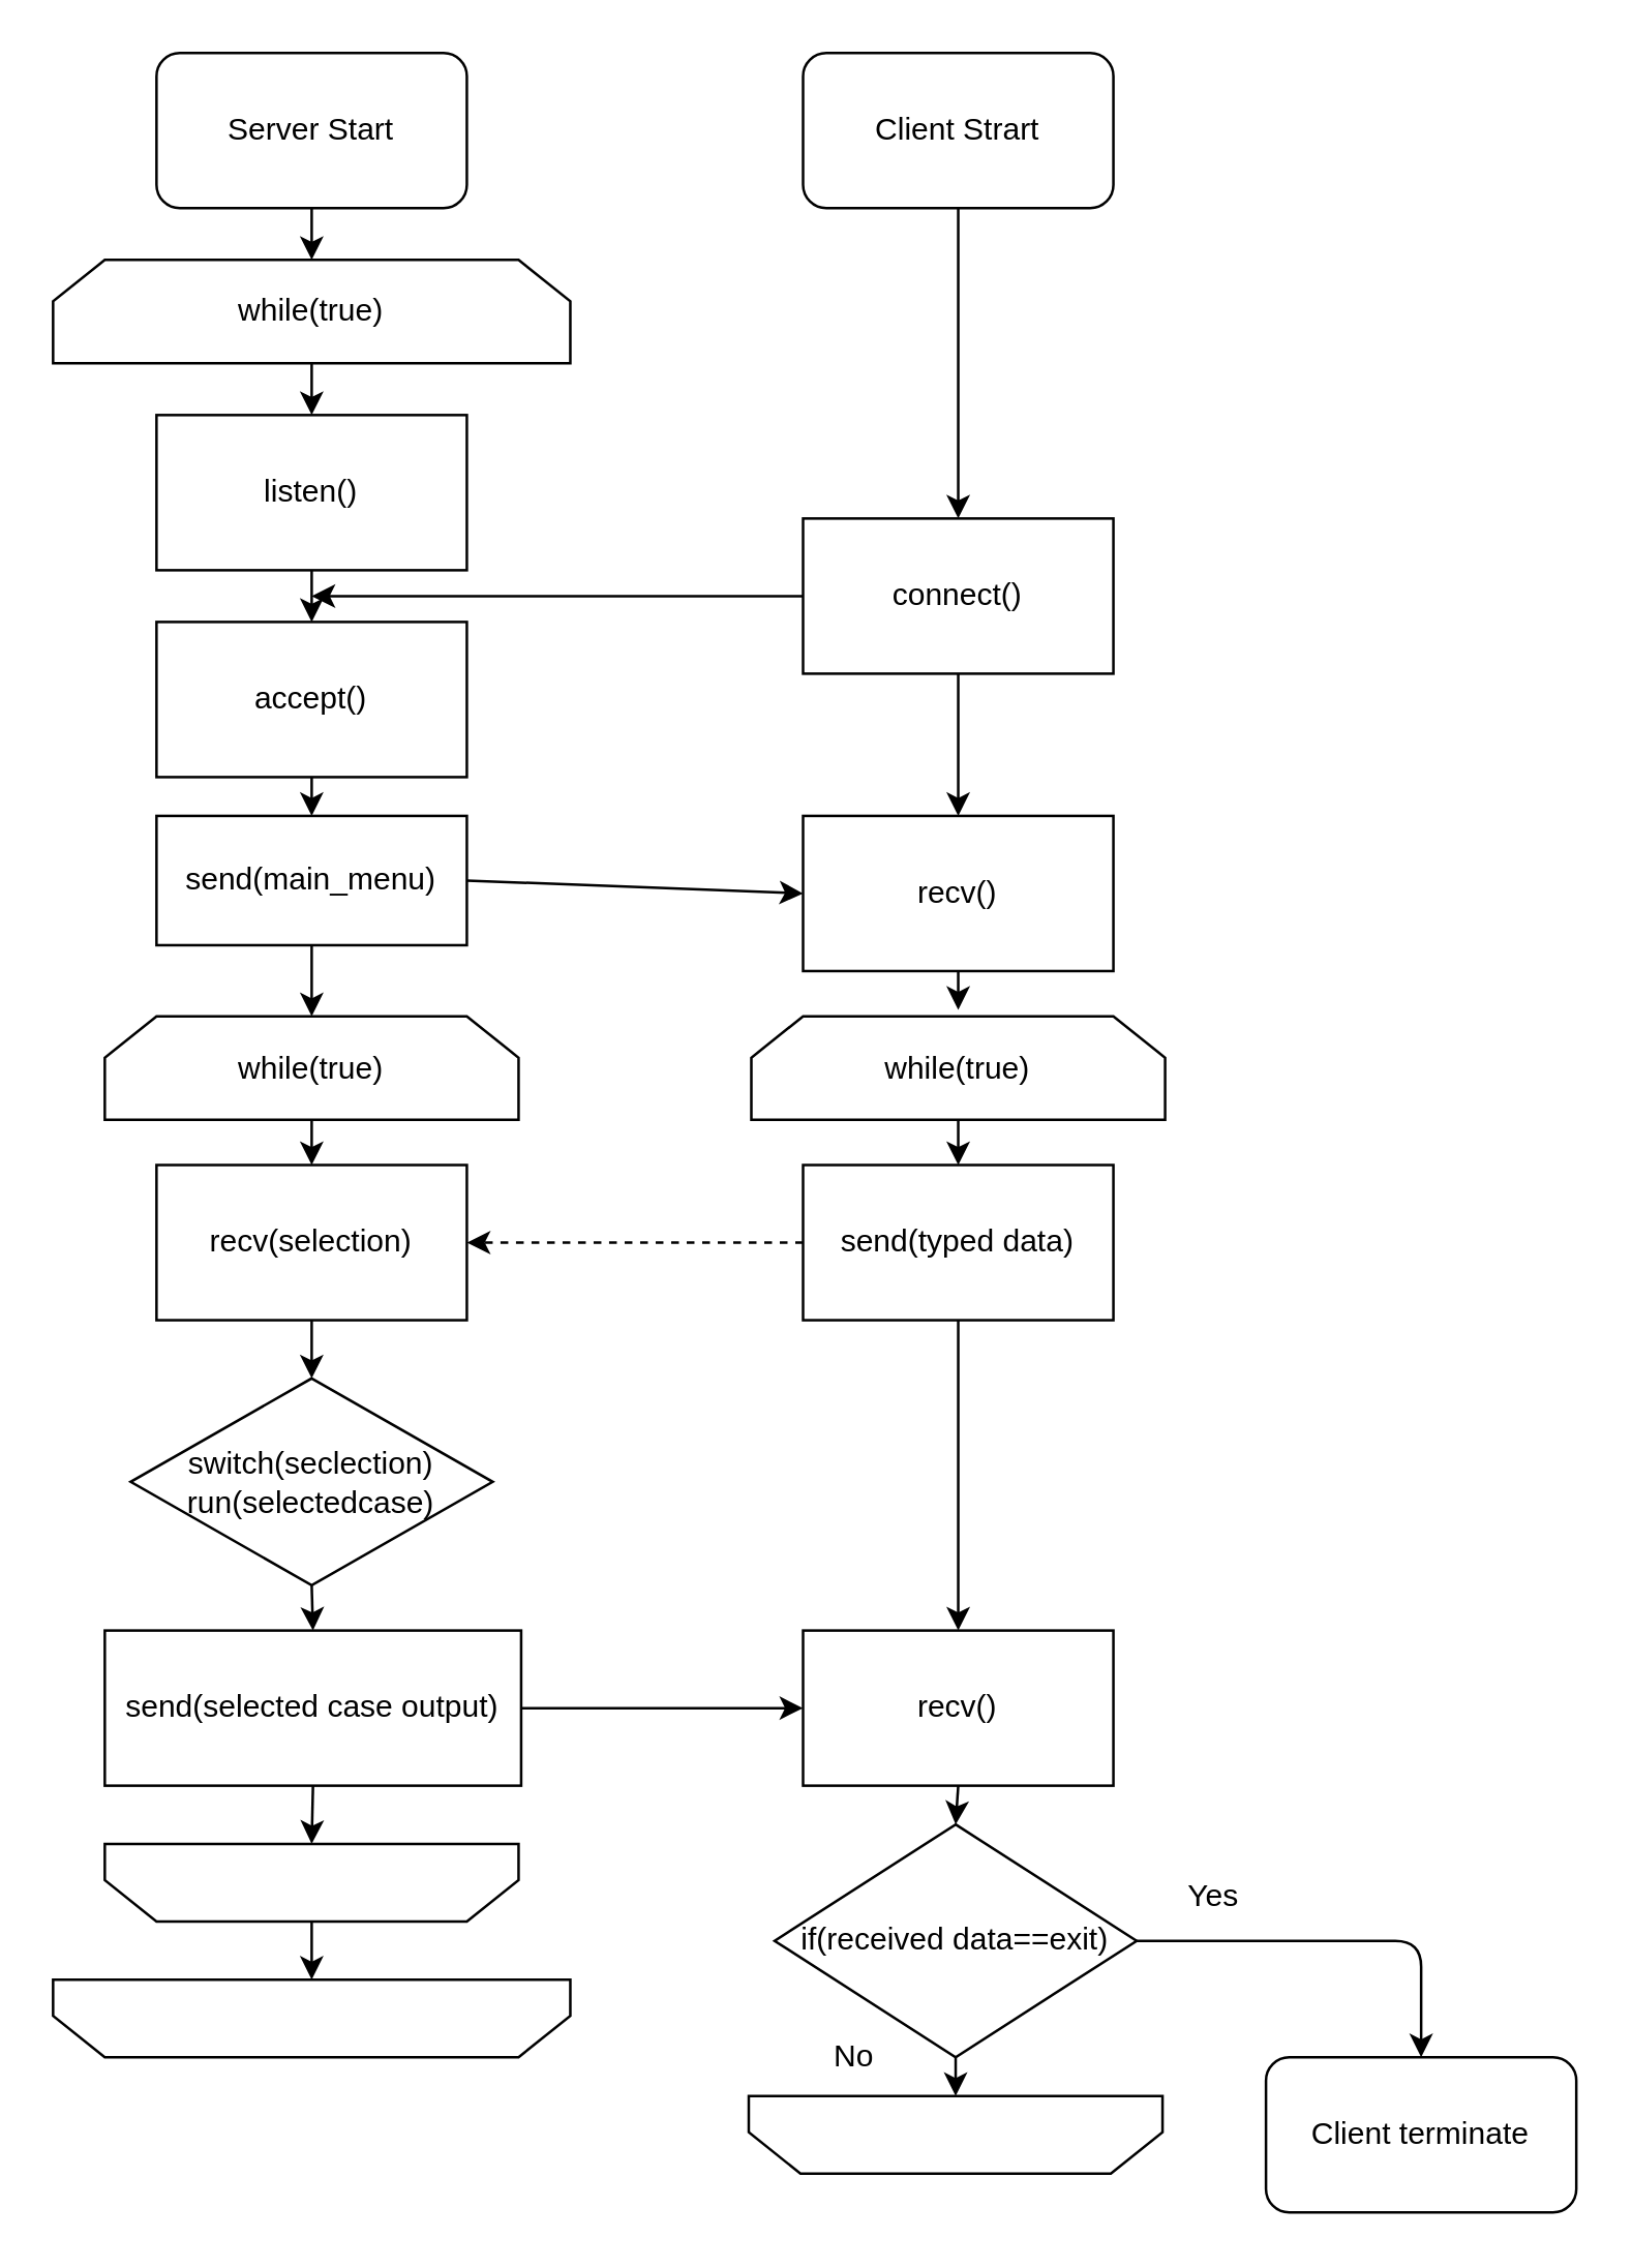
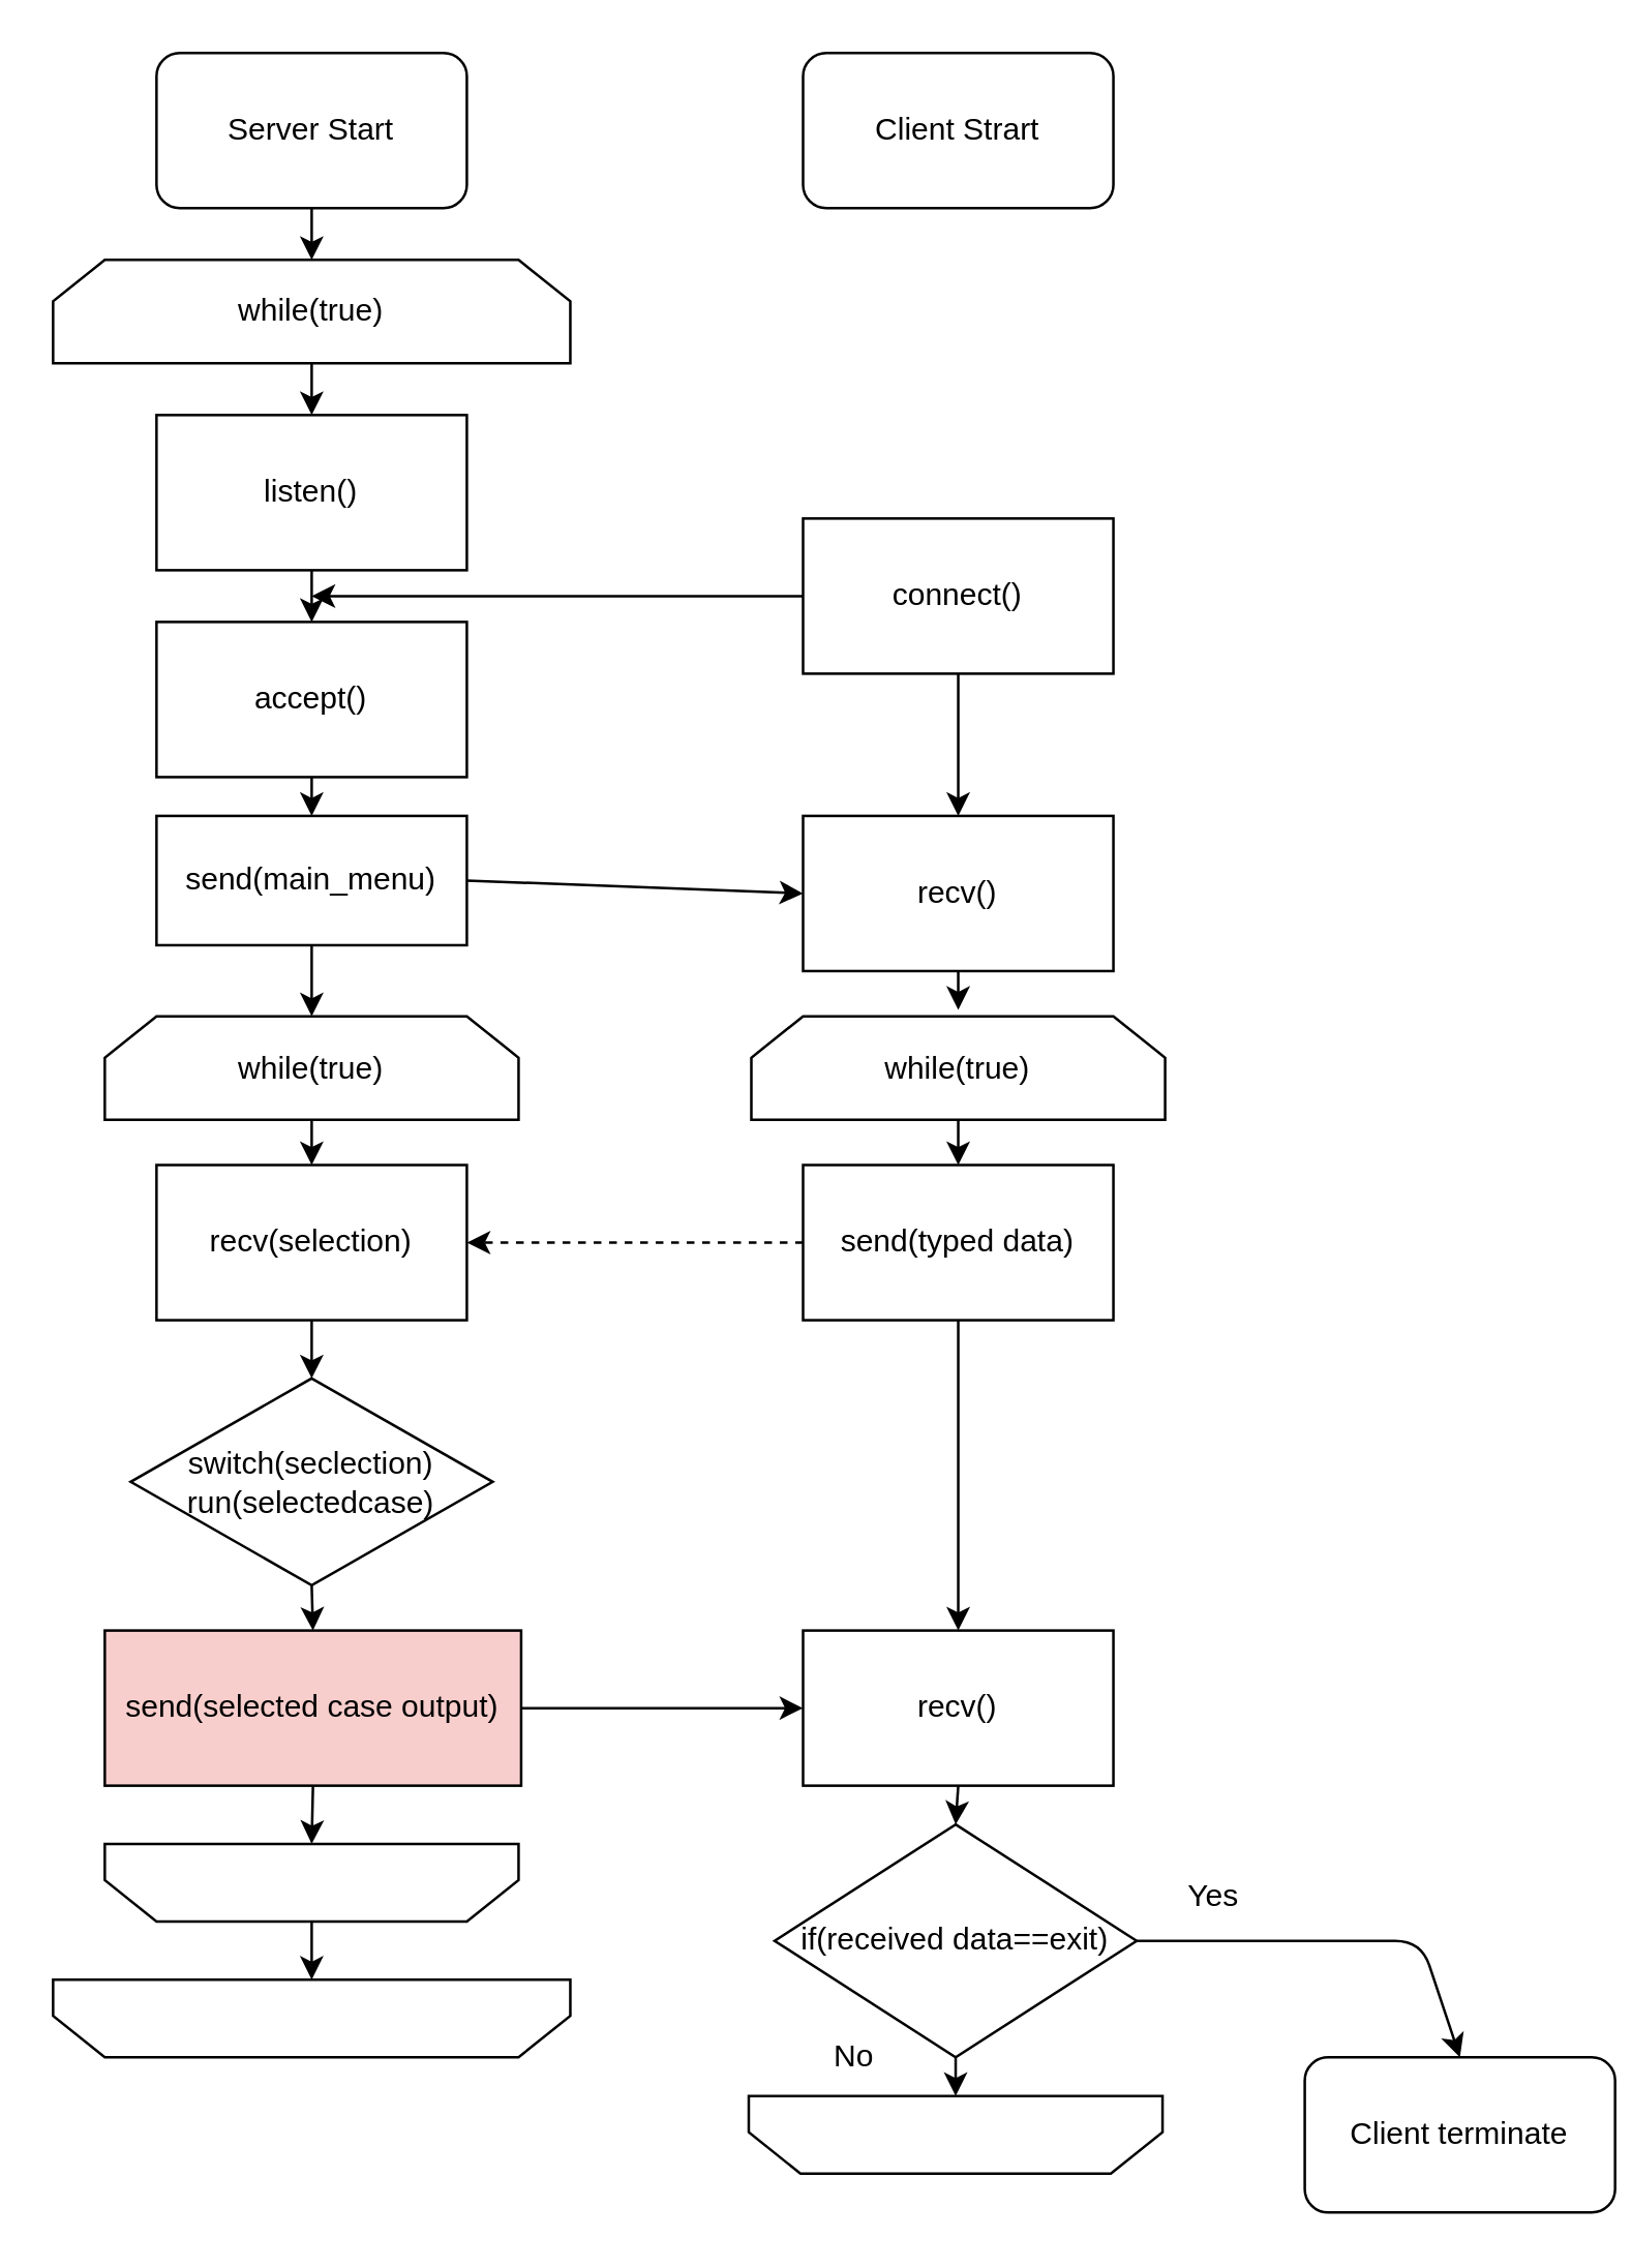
- <mxCell id="7" value="" style="endArrow=classic;html=1;entryX=0.5;entryY=0;entryDx=0;entryDy=0;exitX=0.5;exitY=1;exitDx=0;exitDy=0;" parent="1" source="3" edge="1" target="9"><mxGeometry width="50" height="50" relative="1" as="geometry"><mxPoint x="30" y="550" as="sourcePoint" /><mxPoint x="370" y="170" as="targetPoint" /></mxGeometry></mxCell>
- <mxCell id="18" value="send(selected case output)" style="rounded=0;whiteSpace=wrap;html=1;" parent="1" vertex="1"><mxGeometry x="40" y="630" width="161" height="60" as="geometry" /></mxCell>
+ <mxCell id="18" value="send(selected case output)" style="rounded=0;whiteSpace=wrap;html=1;fillColor=#f8cecc;" parent="1" vertex="1"><mxGeometry x="40" y="630" width="161" height="60" as="geometry" /></mxCell>
- <mxCell id="23" value="Client terminate" style="rounded=1;whiteSpace=wrap;html=1;" parent="1" vertex="1"><mxGeometry x="489" y="795" width="120" height="60" as="geometry" /></mxCell>
+ <mxCell id="23" value="Client terminate" style="rounded=1;whiteSpace=wrap;html=1;" parent="1" vertex="1"><mxGeometry x="504" y="795" width="120" height="60" as="geometry" /></mxCell>
